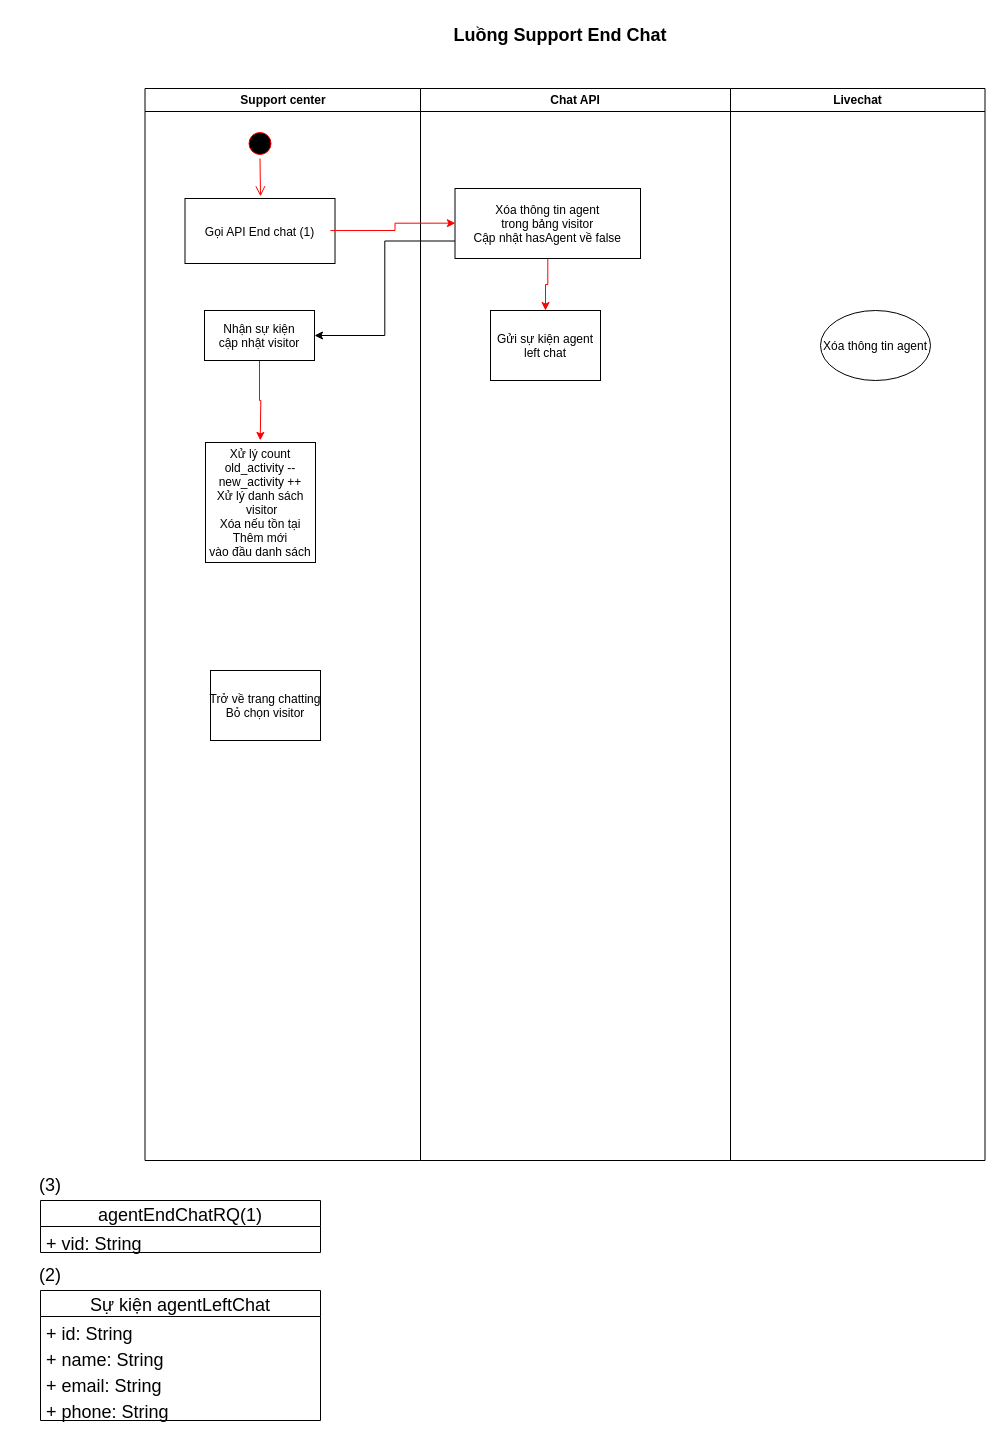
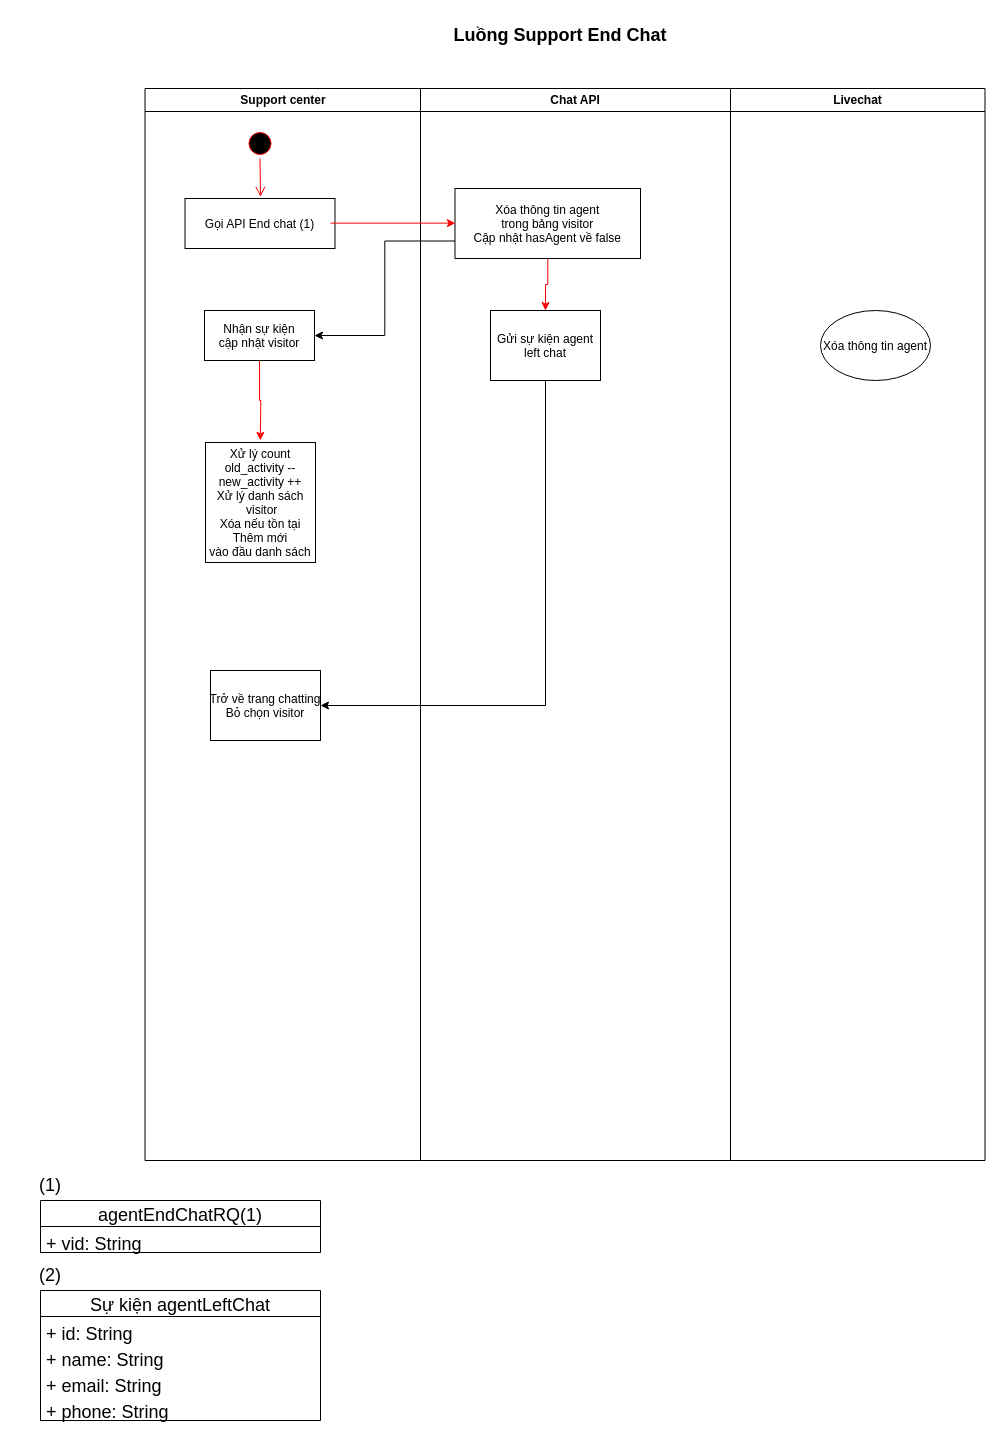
- <mxCell id="5" value="Gọi API End chat (1)" style="" parent="2" vertex="1"><mxGeometry x="40" y="110" width="150" height="65" as="geometry" /></mxCell>
+ <mxCell id="5" value="Gọi API End chat (1)" style="" parent="2" vertex="1"><mxGeometry x="40" y="110" width="150" height="50" as="geometry" /></mxCell>
+ <mxCell id="28" style="edgeStyle=orthogonalEdgeStyle;rounded=0;orthogonalLoop=1;jettySize=auto;html=1;exitX=0.5;exitY=1;exitDx=0;exitDy=0;entryX=1;entryY=0.5;entryDx=0;entryDy=0;" edge="1" parent="1" source="13" target="9"><mxGeometry relative="1" as="geometry" /></mxCell>
- <mxCell id="19" value="(3)" style="text;html=1;strokeColor=none;fillColor=none;align=center;verticalAlign=middle;whiteSpace=wrap;rounded=0;fontSize=18;" parent="1" vertex="1"><mxGeometry x="20" y="1170" width="60" height="30" as="geometry" /></mxCell>
+ <mxCell id="19" value="(1)" style="text;html=1;strokeColor=none;fillColor=none;align=center;verticalAlign=middle;whiteSpace=wrap;rounded=0;fontSize=18;" parent="1" vertex="1"><mxGeometry x="20" y="1170" width="60" height="30" as="geometry" /></mxCell>
